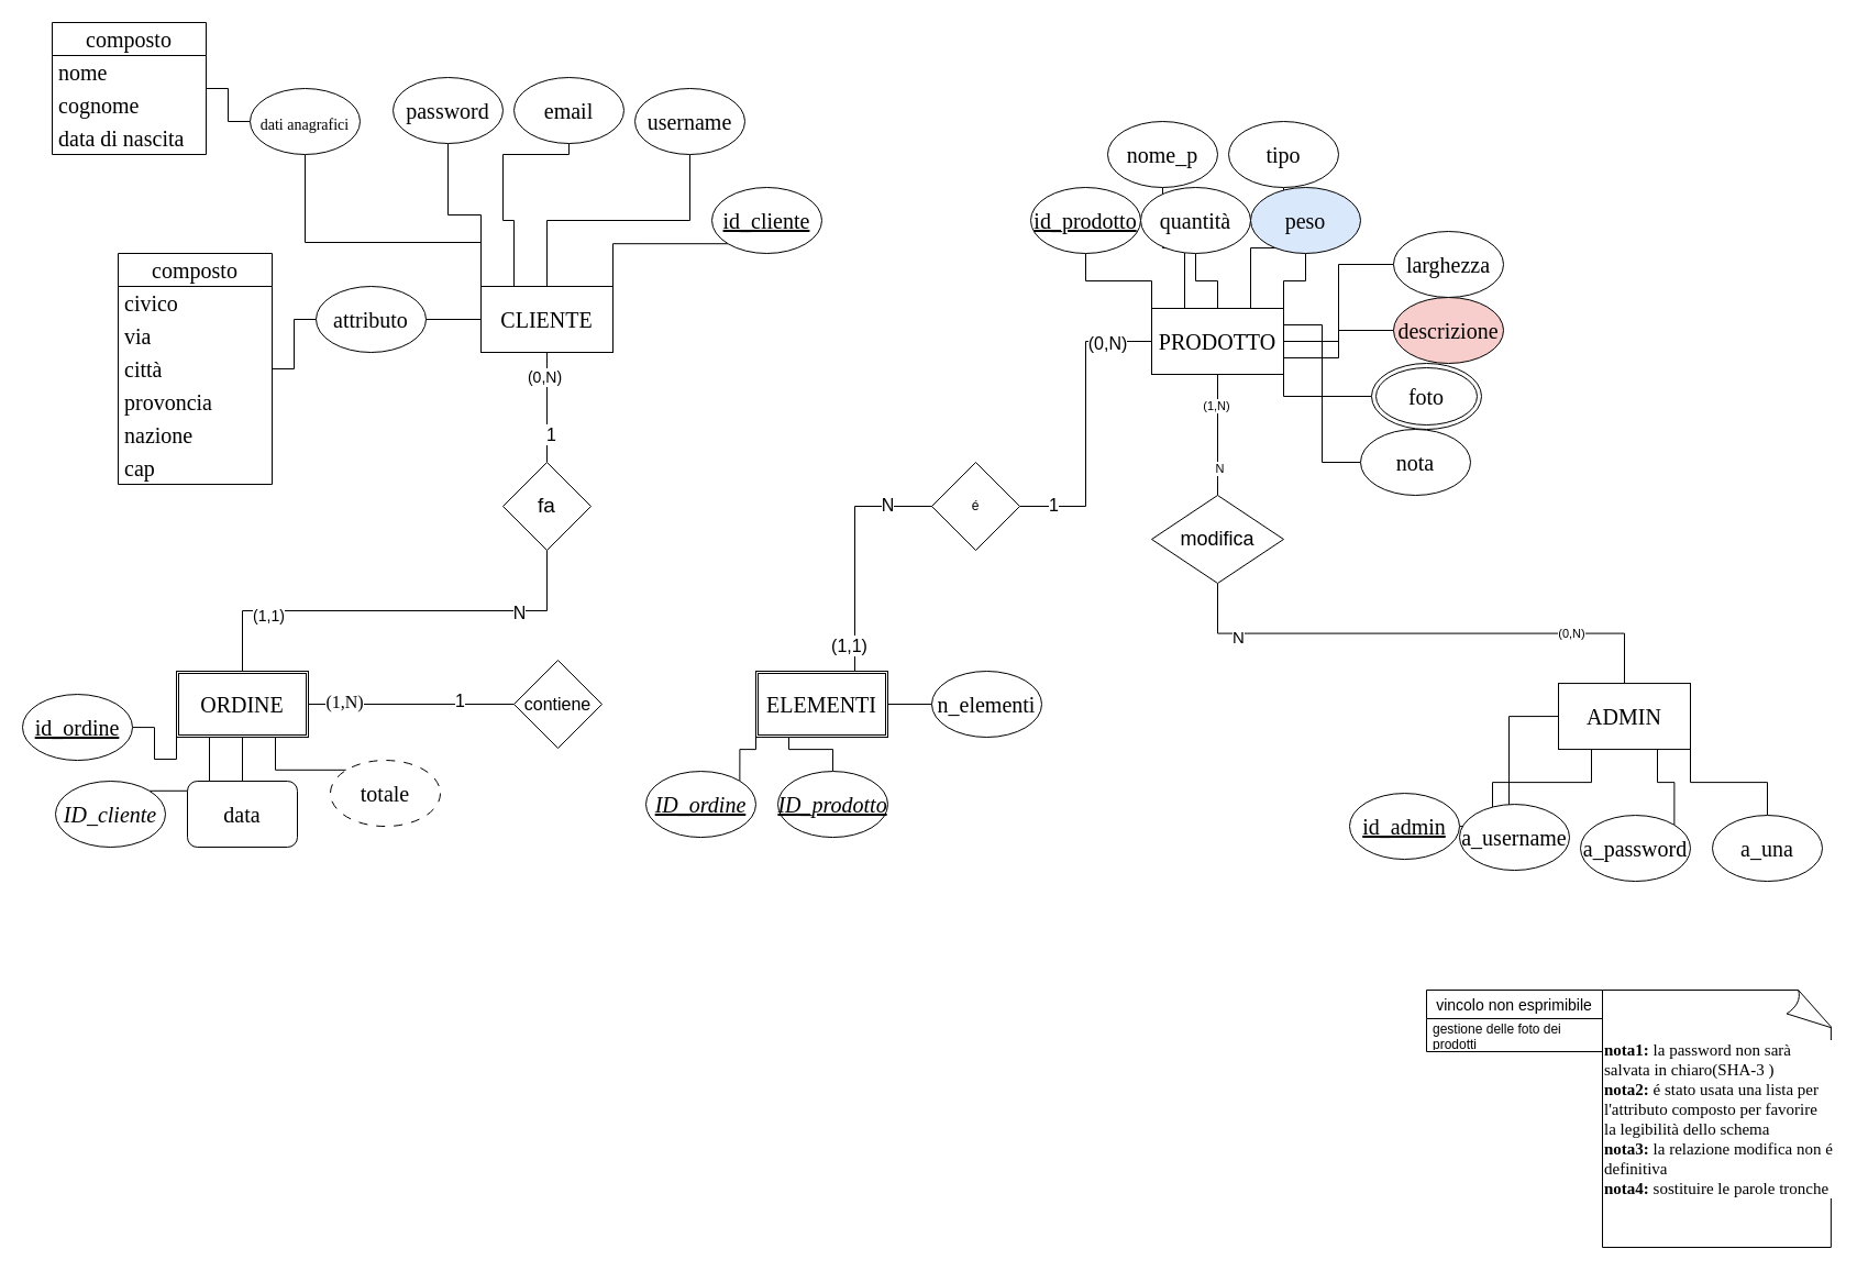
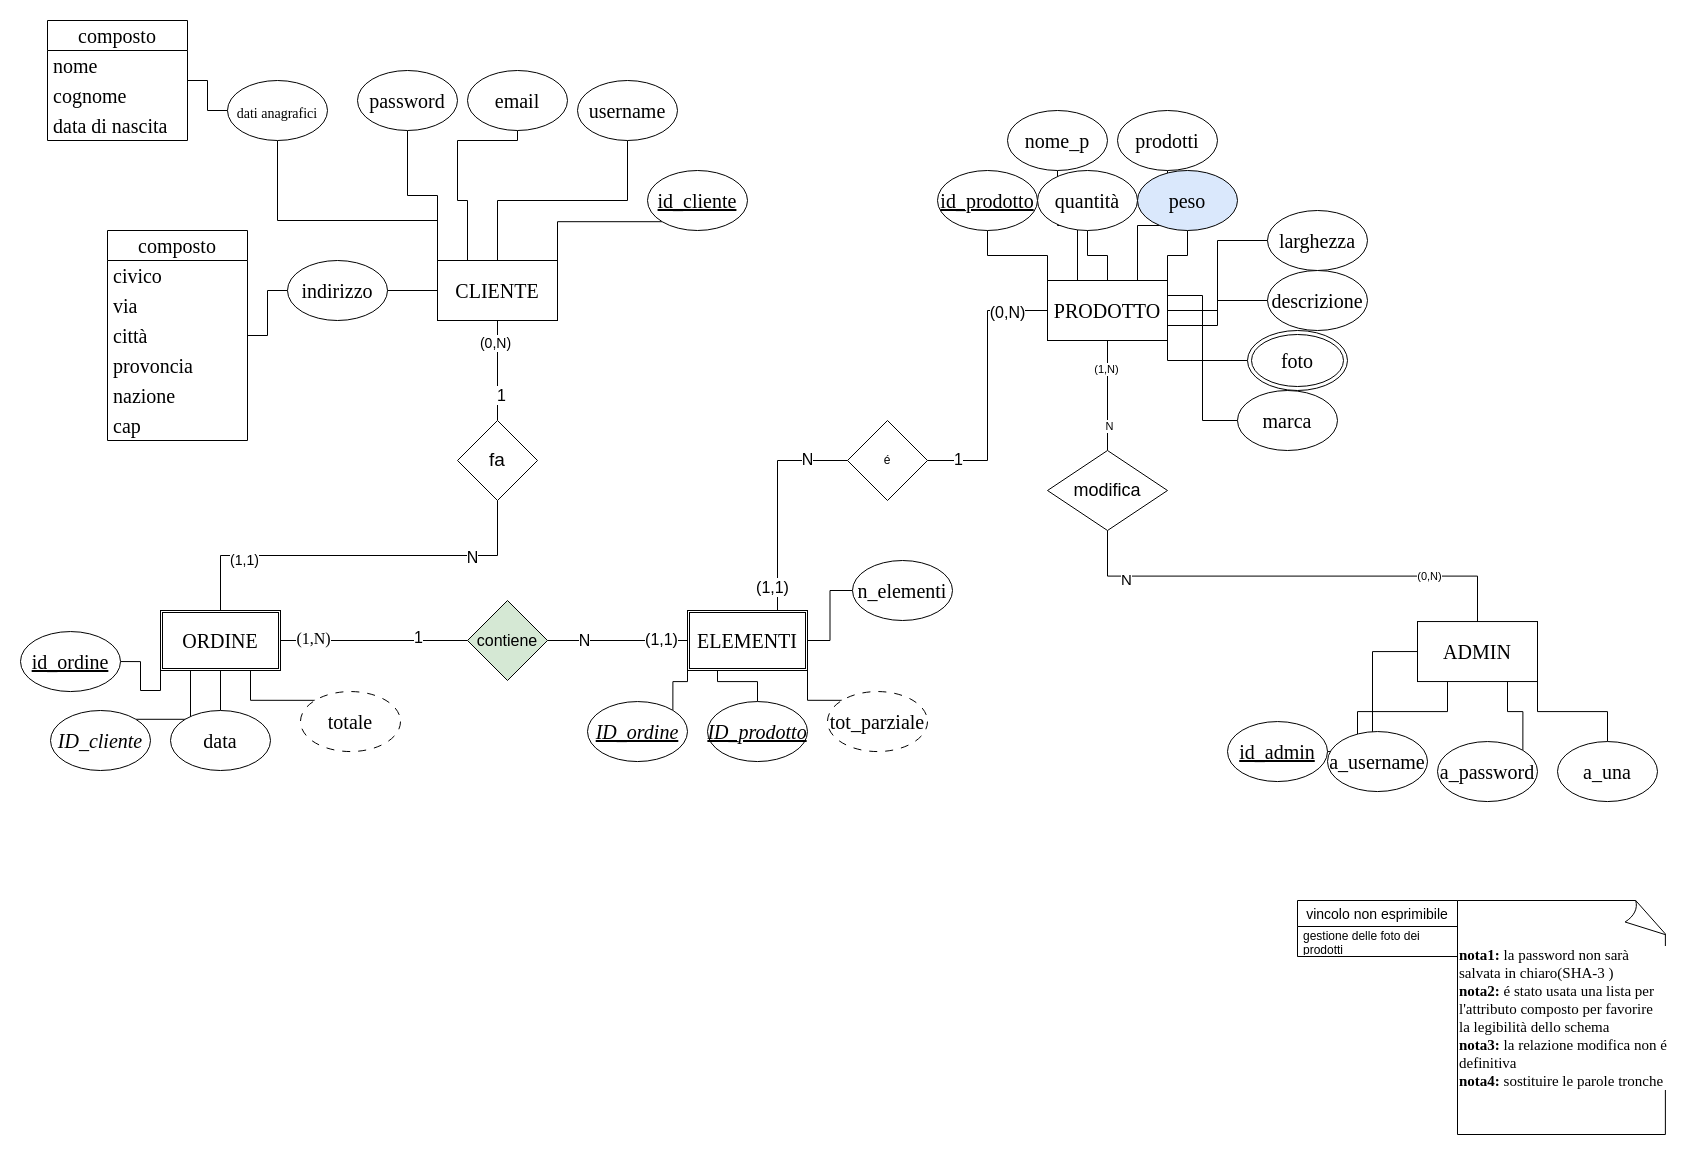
- <mxCell id="52" value="tipo" style="ellipse;whiteSpace=wrap;html=1;fontSize=20;fontFamily=Times New Roman;" parent="1" vertex="1"><mxGeometry x="1117" y="110" width="100" height="60" as="geometry" /></mxCell>
+ <mxCell id="52" value="prodotti" style="ellipse;whiteSpace=wrap;html=1;fontSize=20;fontFamily=Times New Roman;" parent="1" vertex="1"><mxGeometry x="1117" y="110" width="100" height="60" as="geometry" /></mxCell>
- <mxCell id="12" value="attributo" style="ellipse;whiteSpace=wrap;html=1;fontSize=20;fontFamily=Times New Roman;" parent="1" vertex="1"><mxGeometry x="287" y="260" width="100" height="60" as="geometry" /></mxCell>
+ <mxCell id="12" value="indirizzo" style="ellipse;whiteSpace=wrap;html=1;fontSize=20;fontFamily=Times New Roman;" parent="1" vertex="1"><mxGeometry x="287" y="260" width="100" height="60" as="geometry" /></mxCell>
- <mxCell id="46" value="descrizione" style="ellipse;whiteSpace=wrap;html=1;fontSize=20;fontFamily=Times New Roman;fillColor=#f8cecc;" parent="1" vertex="1"><mxGeometry x="1267" y="270" width="100" height="60" as="geometry" /></mxCell>
+ <mxCell id="46" value="descrizione" style="ellipse;whiteSpace=wrap;html=1;fontSize=20;fontFamily=Times New Roman;" parent="1" vertex="1"><mxGeometry x="1267" y="270" width="100" height="60" as="geometry" /></mxCell>
- <mxCell id="43" value="nota" style="ellipse;whiteSpace=wrap;html=1;fontSize=20;fontFamily=Times New Roman;" parent="1" vertex="1"><mxGeometry x="1237" y="390" width="100" height="60" as="geometry" /></mxCell>
+ <mxCell id="43" value="marca" style="ellipse;whiteSpace=wrap;html=1;fontSize=20;fontFamily=Times New Roman;" parent="1" vertex="1"><mxGeometry x="1237" y="390" width="100" height="60" as="geometry" /></mxCell>
- <mxCell id="85" value="&lt;font style=&quot;font-size: 16px;&quot;&gt;contiene&lt;/font&gt;" style="rhombus;whiteSpace=wrap;html=1;" parent="1" vertex="1"><mxGeometry x="467" y="600" width="80" height="80" as="geometry" /></mxCell>
+ <mxCell id="85" value="&lt;font style=&quot;font-size: 16px;&quot;&gt;contiene&lt;/font&gt;" style="rhombus;whiteSpace=wrap;html=1;fillColor=#d5e8d4;" parent="1" vertex="1"><mxGeometry x="467" y="600" width="80" height="80" as="geometry" /></mxCell>
+ <mxCell id="93" style="edgeStyle=orthogonalEdgeStyle;rounded=0;orthogonalLoop=1;jettySize=auto;html=1;exitX=0;exitY=0.5;exitDx=0;exitDy=0;entryX=1;entryY=0.5;entryDx=0;entryDy=0;endArrow=none;endFill=0;" parent="1" source="97" target="85" edge="1"><mxGeometry relative="1" as="geometry" /></mxCell>
+ <mxCell id="94" value="&lt;font style=&quot;font-size: 16px;&quot;&gt;(1,1)&lt;/font&gt;" style="edgeLabel;html=1;align=center;verticalAlign=middle;resizable=0;points=[];fontFamily=Helvetica;fontSize=11;fontColor=default;labelBackgroundColor=default;" parent="93" vertex="1" connectable="0"><mxGeometry x="-0.615" y="-2" relative="1" as="geometry"><mxPoint as="offset" /></mxGeometry></mxCell>
+ <mxCell id="95" value="&lt;font style=&quot;font-size: 16px;&quot;&gt;N&lt;/font&gt;" style="edgeLabel;html=1;align=center;verticalAlign=middle;resizable=0;points=[];fontFamily=Helvetica;fontSize=11;fontColor=default;labelBackgroundColor=default;" parent="93" vertex="1" connectable="0"><mxGeometry x="0.491" y="-1" relative="1" as="geometry"><mxPoint as="offset" /></mxGeometry></mxCell>
- <mxCell id="104" value="n_elementi" style="ellipse;whiteSpace=wrap;html=1;fontSize=20;fontFamily=Times New Roman;" vertex="1" parent="1"><mxGeometry y="610" width="100" height="60" as="geometry" x="847" /></mxCell>
+ <mxCell id="104" value="n_elementi" style="ellipse;whiteSpace=wrap;html=1;fontSize=20;fontFamily=Times New Roman;" vertex="1" parent="1"><mxGeometry x="852" y="560" width="100" height="60" as="geometry" /></mxCell>
+ <mxCell id="102" style="edgeStyle=orthogonalEdgeStyle;rounded=0;orthogonalLoop=1;jettySize=auto;html=1;exitX=0;exitY=0;exitDx=0;exitDy=0;entryX=1;entryY=1;entryDx=0;entryDy=0;endArrow=none;endFill=0;" parent="1" source="103" target="97" edge="1"><mxGeometry relative="1" as="geometry" /></mxCell>
+ <mxCell id="103" value="tot_parziale" style="ellipse;whiteSpace=wrap;html=1;fontSize=20;fontFamily=Times New Roman;dashed=1;dashPattern=8 8;" parent="1" vertex="1"><mxGeometry x="827" y="691.05" width="100" height="60" as="geometry" /></mxCell>
- <mxCell id="79" value="data" style="whiteSpace=wrap;html=1;fontSize=20;fontFamily=Times New Roman;rounded=1;" parent="1" vertex="1"><mxGeometry x="170" y="710" width="100" height="60" as="geometry" /></mxCell>
+ <mxCell id="79" value="data" style="ellipse;whiteSpace=wrap;html=1;fontSize=20;fontFamily=Times New Roman;" parent="1" vertex="1"><mxGeometry x="170" y="710" width="100" height="60" as="geometry" /></mxCell>
